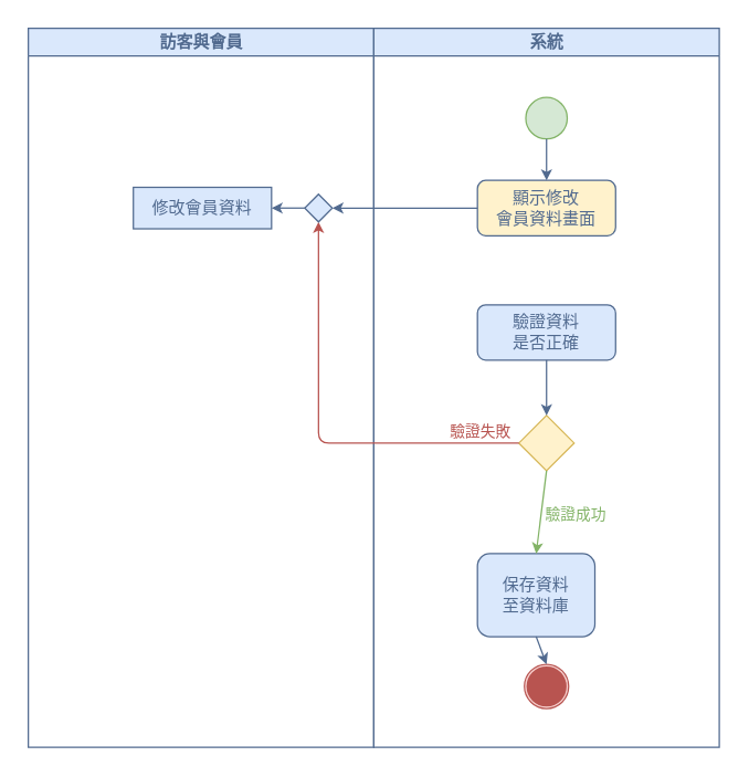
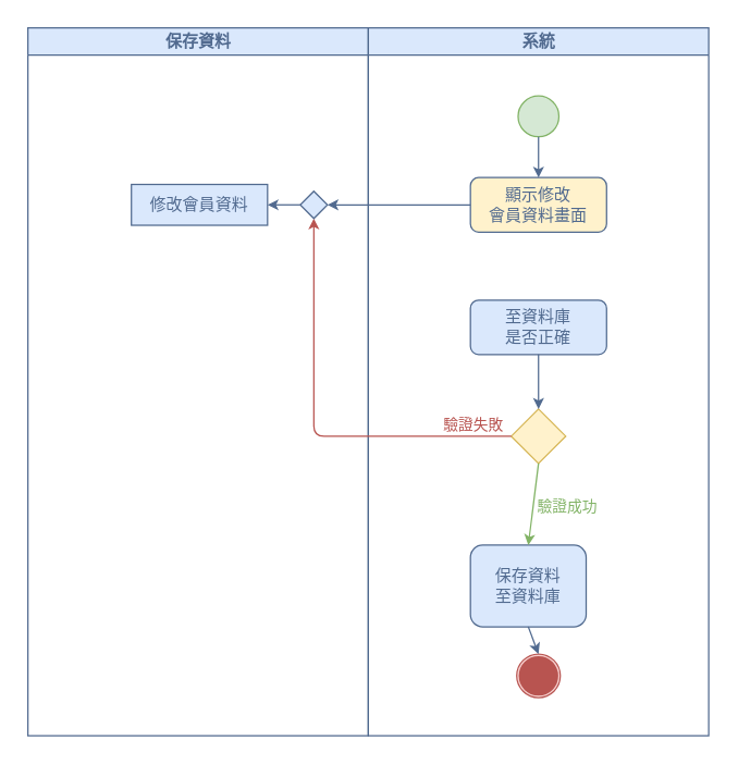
- <mxCell id="2" value="&lt;font color=&quot;#516a8f&quot;&gt;訪客與會員&lt;/font&gt;" style="swimlane;html=1;startSize=20;fillColor=#dae8fc;strokeColor=#516A8F;" parent="1" vertex="1"><mxGeometry x="20" y="20" width="250" height="520" as="geometry" /></mxCell>
+ <mxCell id="2" value="&lt;font color=&quot;#516a8f&quot;&gt;保存資料&lt;/font&gt;" style="swimlane;html=1;startSize=20;fillColor=#dae8fc;strokeColor=#516A8F;" parent="1" vertex="1"><mxGeometry x="20" y="20" width="250" height="520" as="geometry" /></mxCell>
- <mxCell id="8" value="&lt;font color=&quot;#516a8f&quot;&gt;驗證資料&lt;br&gt;是否正確&lt;/font&gt;" style="rounded=1;whiteSpace=wrap;html=1;shadow=0;comic=0;labelBackgroundColor=none;strokeWidth=1;fontFamily=Verdana;fontSize=12;align=center;arcSize=15;fillColor=#dae8fc;strokeColor=#516A8F;glass=0;" vertex="1" parent="4"><mxGeometry x="75" y="200" width="100" height="40" as="geometry" /></mxCell>
+ <mxCell id="8" value="&lt;font color=&quot;#516a8f&quot;&gt;至資料庫&lt;br&gt;是否正確&lt;/font&gt;" style="rounded=1;whiteSpace=wrap;html=1;shadow=0;comic=0;labelBackgroundColor=none;strokeWidth=1;fontFamily=Verdana;fontSize=12;align=center;arcSize=15;fillColor=#dae8fc;strokeColor=#516A8F;glass=0;" vertex="1" parent="4"><mxGeometry x="75" y="200" width="100" height="40" as="geometry" /></mxCell>
